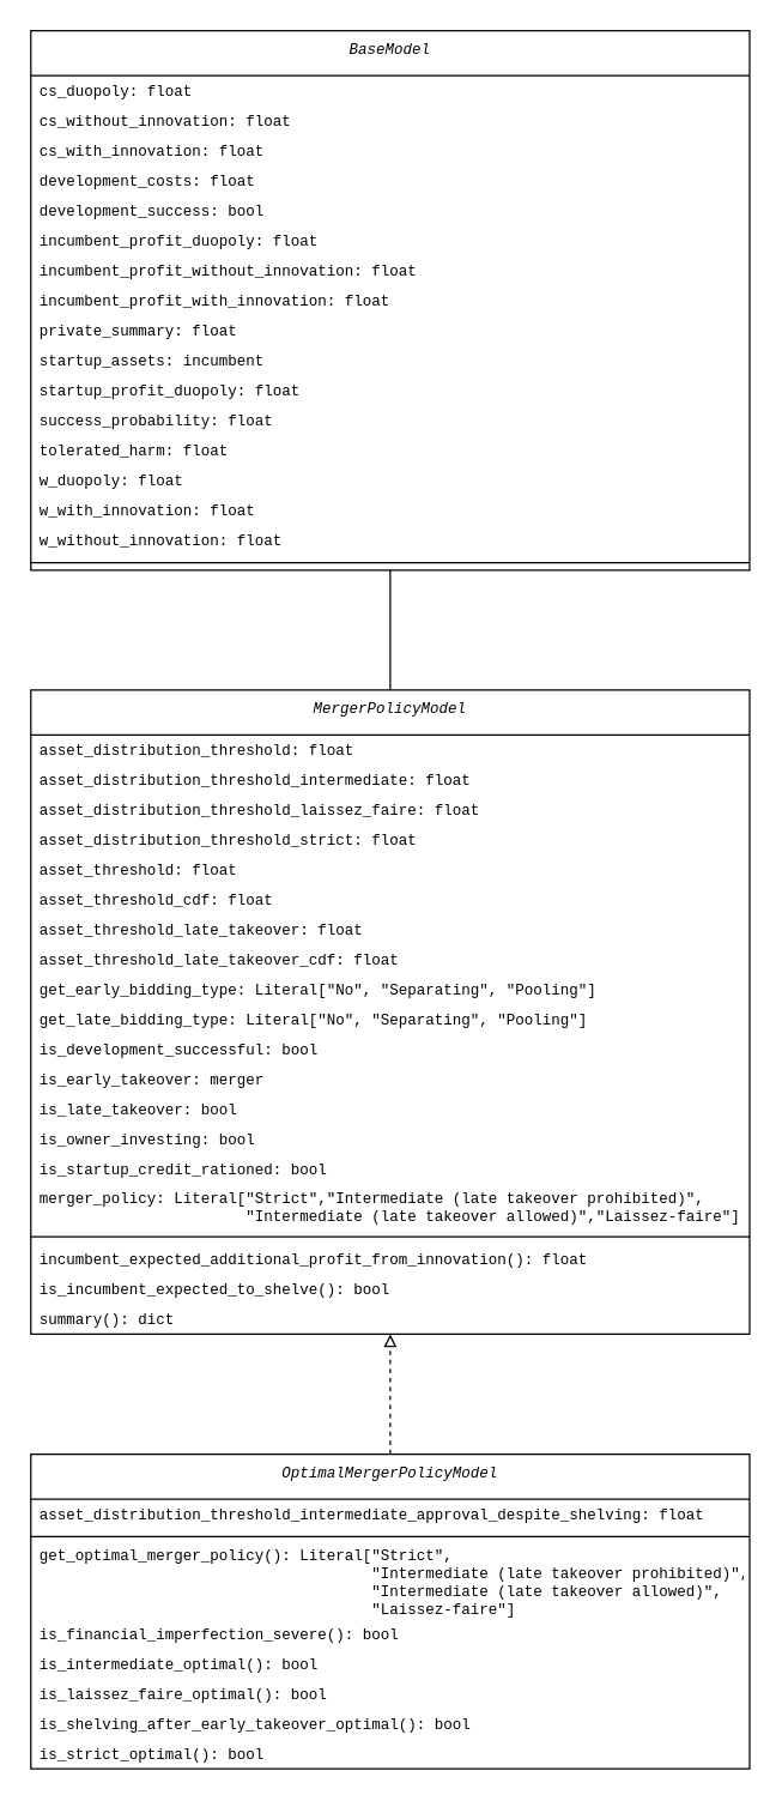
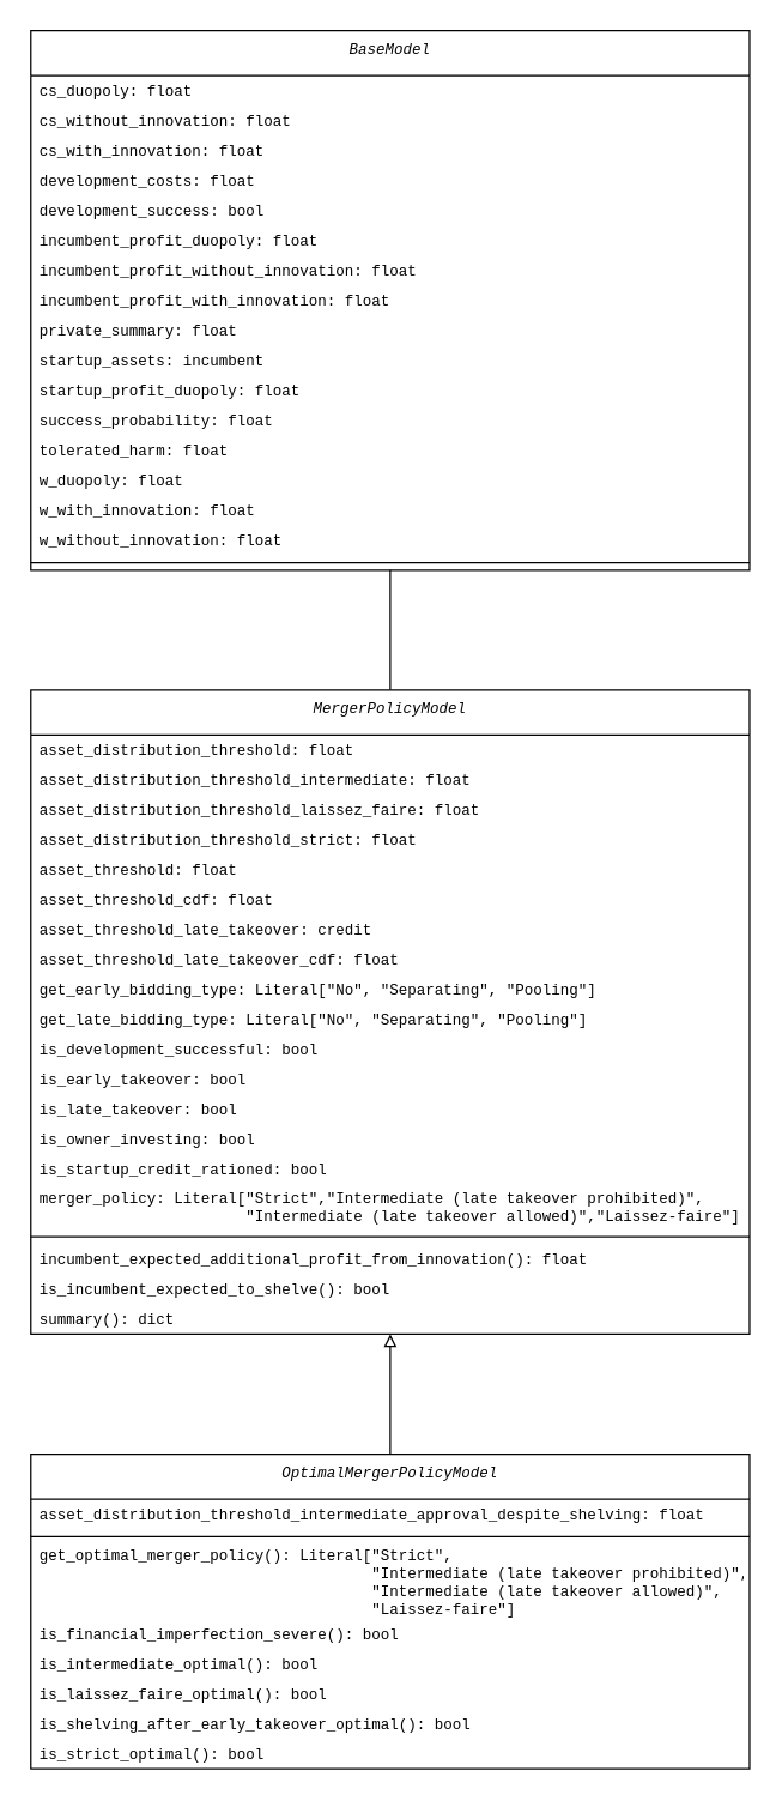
- <mxCell id="28" value="asset_threshold_late_takeover: float" style="text;align=left;verticalAlign=middle;spacingLeft=4;spacingRight=4;overflow=hidden;rotatable=0;points=[[0,0.5],[1,0.5]];portConstraint=eastwest;rounded=0;shadow=0;html=0;fontFamily=Courier New;fontSize=10;" vertex="1" parent="21"><mxGeometry y="150" width="480" height="20" as="geometry" /></mxCell>
+ <mxCell id="28" value="asset_threshold_late_takeover: credit" style="text;align=left;verticalAlign=middle;spacingLeft=4;spacingRight=4;overflow=hidden;rotatable=0;points=[[0,0.5],[1,0.5]];portConstraint=eastwest;rounded=0;shadow=0;html=0;fontFamily=Courier New;fontSize=10;" vertex="1" parent="21"><mxGeometry y="150" width="480" height="20" as="geometry" /></mxCell>
- <mxCell id="33" value="is_early_takeover: merger" style="text;align=left;verticalAlign=middle;spacingLeft=4;spacingRight=4;overflow=hidden;rotatable=0;points=[[0,0.5],[1,0.5]];portConstraint=eastwest;rounded=0;shadow=0;html=0;fontFamily=Courier New;fontSize=10;" vertex="1" parent="21"><mxGeometry y="250" width="480" height="20" as="geometry" /></mxCell>
+ <mxCell id="33" value="is_early_takeover: bool" style="text;align=left;verticalAlign=middle;spacingLeft=4;spacingRight=4;overflow=hidden;rotatable=0;points=[[0,0.5],[1,0.5]];portConstraint=eastwest;rounded=0;shadow=0;html=0;fontFamily=Courier New;fontSize=10;" vertex="1" parent="21"><mxGeometry y="250" width="480" height="20" as="geometry" /></mxCell>
- <mxCell id="42" style="edgeStyle=orthogonalEdgeStyle;rounded=0;orthogonalLoop=1;jettySize=auto;html=1;exitX=0.5;exitY=0;exitDx=0;exitDy=0;entryX=0.5;entryY=1;entryDx=0;entryDy=0;entryPerimeter=0;fontFamily=Courier New;fontSize=10;endArrow=block;endFill=0;dashed=1;" edge="1" parent="1" source="43" target="41"><mxGeometry relative="1" as="geometry" /></mxCell>
+ <mxCell id="42" style="edgeStyle=orthogonalEdgeStyle;rounded=0;orthogonalLoop=1;jettySize=auto;html=1;exitX=0.5;exitY=0;exitDx=0;exitDy=0;entryX=0.5;entryY=1;entryDx=0;entryDy=0;entryPerimeter=0;fontFamily=Courier New;fontSize=10;endArrow=block;endFill=0;" edge="1" parent="1" source="43" target="41"><mxGeometry relative="1" as="geometry" /></mxCell>
